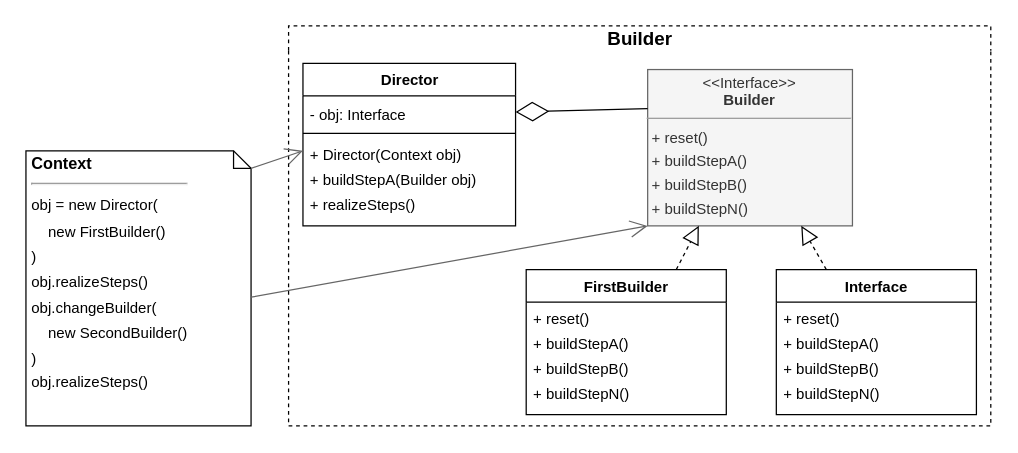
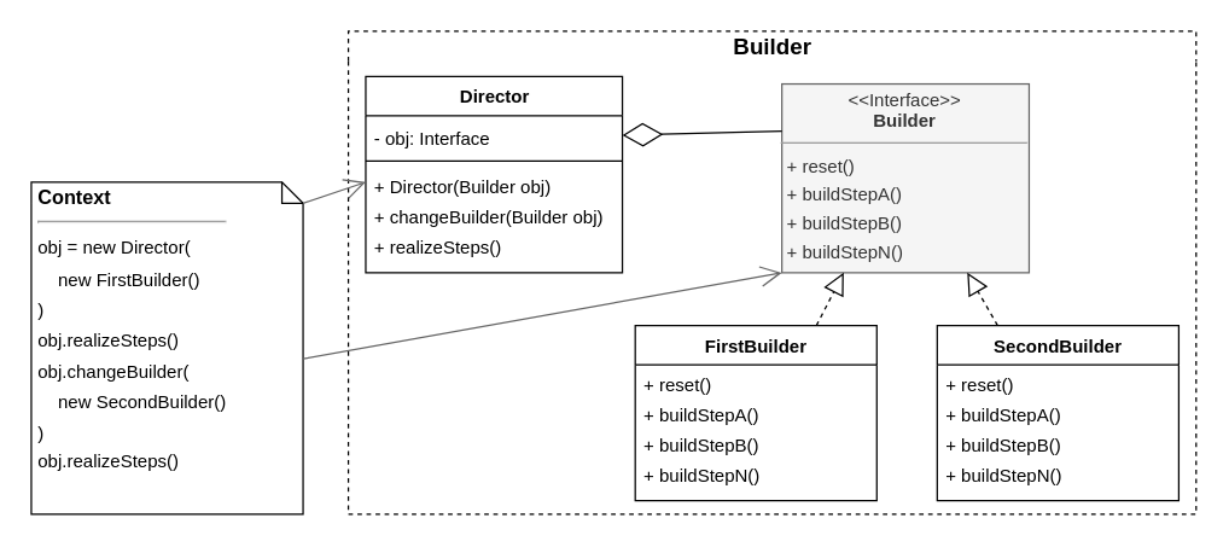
- <mxCell id="6" value="+ Director(Context obj)" style="text;strokeColor=none;fillColor=none;align=left;verticalAlign=top;spacingLeft=4;spacingRight=4;overflow=hidden;rotatable=0;points=[[0,0.5],[1,0.5]];portConstraint=eastwest;" parent="3" vertex="1"><mxGeometry y="60" width="170" height="20" as="geometry" /></mxCell>
+ <mxCell id="6" value="+ Director(Builder obj)" style="text;strokeColor=none;fillColor=none;align=left;verticalAlign=top;spacingLeft=4;spacingRight=4;overflow=hidden;rotatable=0;points=[[0,0.5],[1,0.5]];portConstraint=eastwest;" parent="3" vertex="1"><mxGeometry y="60" width="170" height="20" as="geometry" /></mxCell>
- <mxCell id="7" value="+ buildStepA(Builder obj)" style="text;strokeColor=none;fillColor=none;align=left;verticalAlign=top;spacingLeft=4;spacingRight=4;overflow=hidden;rotatable=0;points=[[0,0.5],[1,0.5]];portConstraint=eastwest;" parent="3" vertex="1"><mxGeometry y="80" width="170" height="20" as="geometry" /></mxCell>
+ <mxCell id="7" value="+ changeBuilder(Builder obj)" style="text;strokeColor=none;fillColor=none;align=left;verticalAlign=top;spacingLeft=4;spacingRight=4;overflow=hidden;rotatable=0;points=[[0,0.5],[1,0.5]];portConstraint=eastwest;" parent="3" vertex="1"><mxGeometry y="80" width="170" height="20" as="geometry" /></mxCell>
- <mxCell id="14" value="Interface" style="swimlane;fontStyle=1;align=center;verticalAlign=top;childLayout=stackLayout;horizontal=1;startSize=26;horizontalStack=0;resizeParent=1;resizeParentMax=0;resizeLast=0;collapsible=0;marginBottom=0;rounded=0;shadow=0;glass=0;comic=0;strokeWidth=1;fontSize=12;labelBackgroundColor=none;fillColor=#ffffff;html=1;" parent="2" vertex="1"><mxGeometry x="390" y="195" width="160" height="116" as="geometry" /></mxCell>
+ <mxCell id="14" value="SecondBuilder" style="swimlane;fontStyle=1;align=center;verticalAlign=top;childLayout=stackLayout;horizontal=1;startSize=26;horizontalStack=0;resizeParent=1;resizeParentMax=0;resizeLast=0;collapsible=0;marginBottom=0;rounded=0;shadow=0;glass=0;comic=0;strokeWidth=1;fontSize=12;labelBackgroundColor=none;fillColor=#ffffff;html=1;" parent="2" vertex="1"><mxGeometry x="390" y="195" width="160" height="116" as="geometry" /></mxCell>
